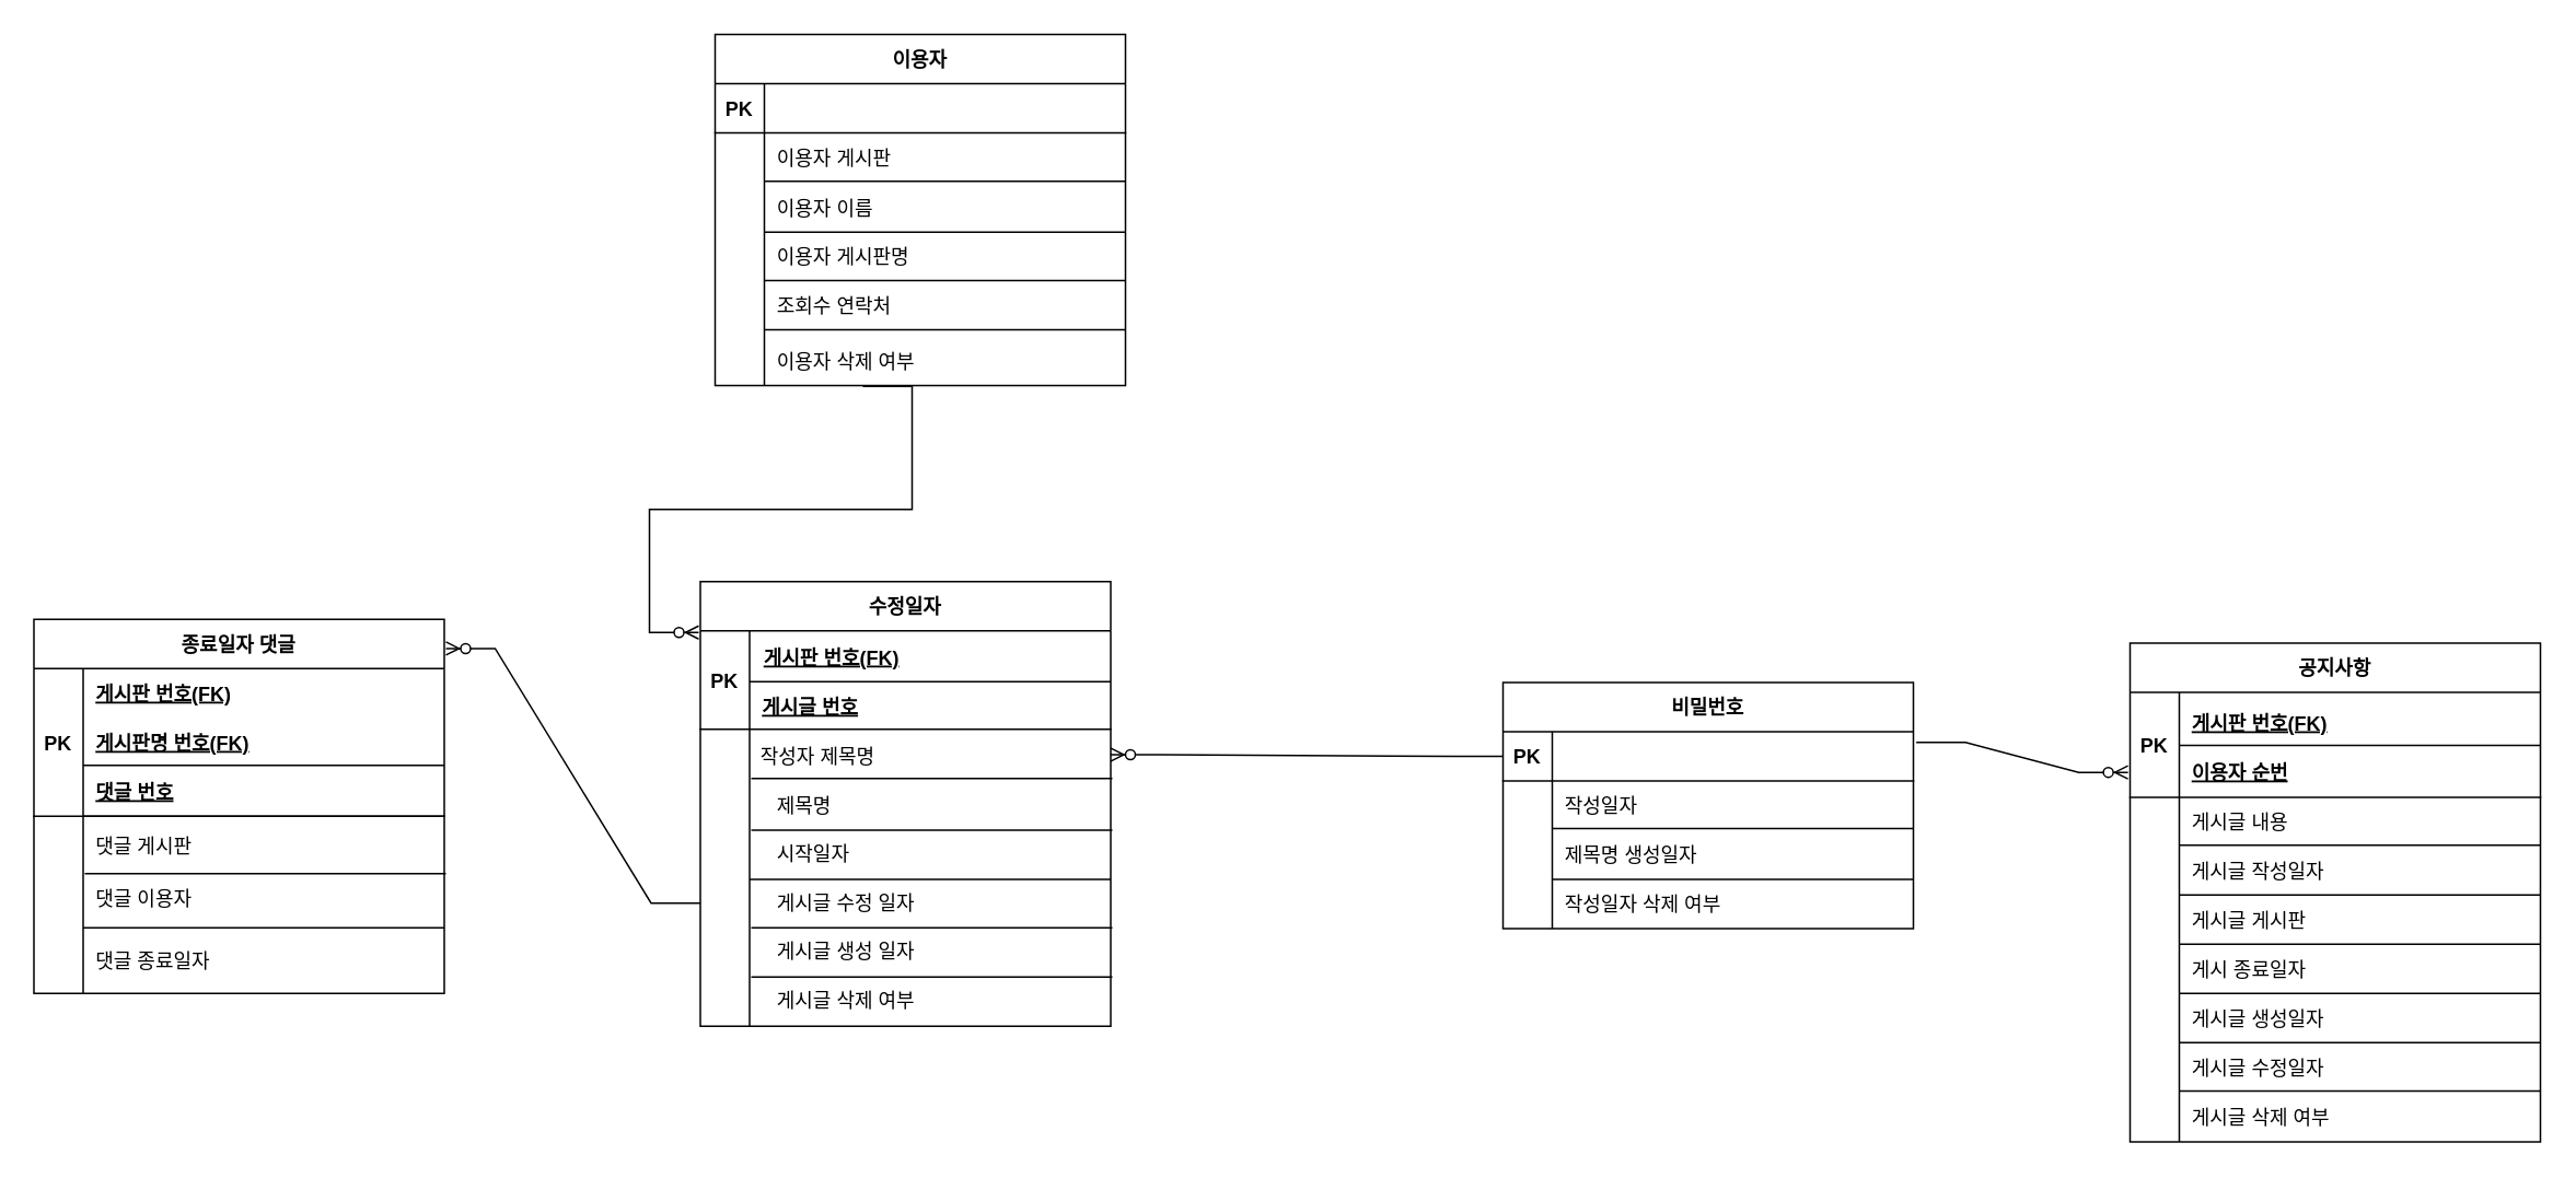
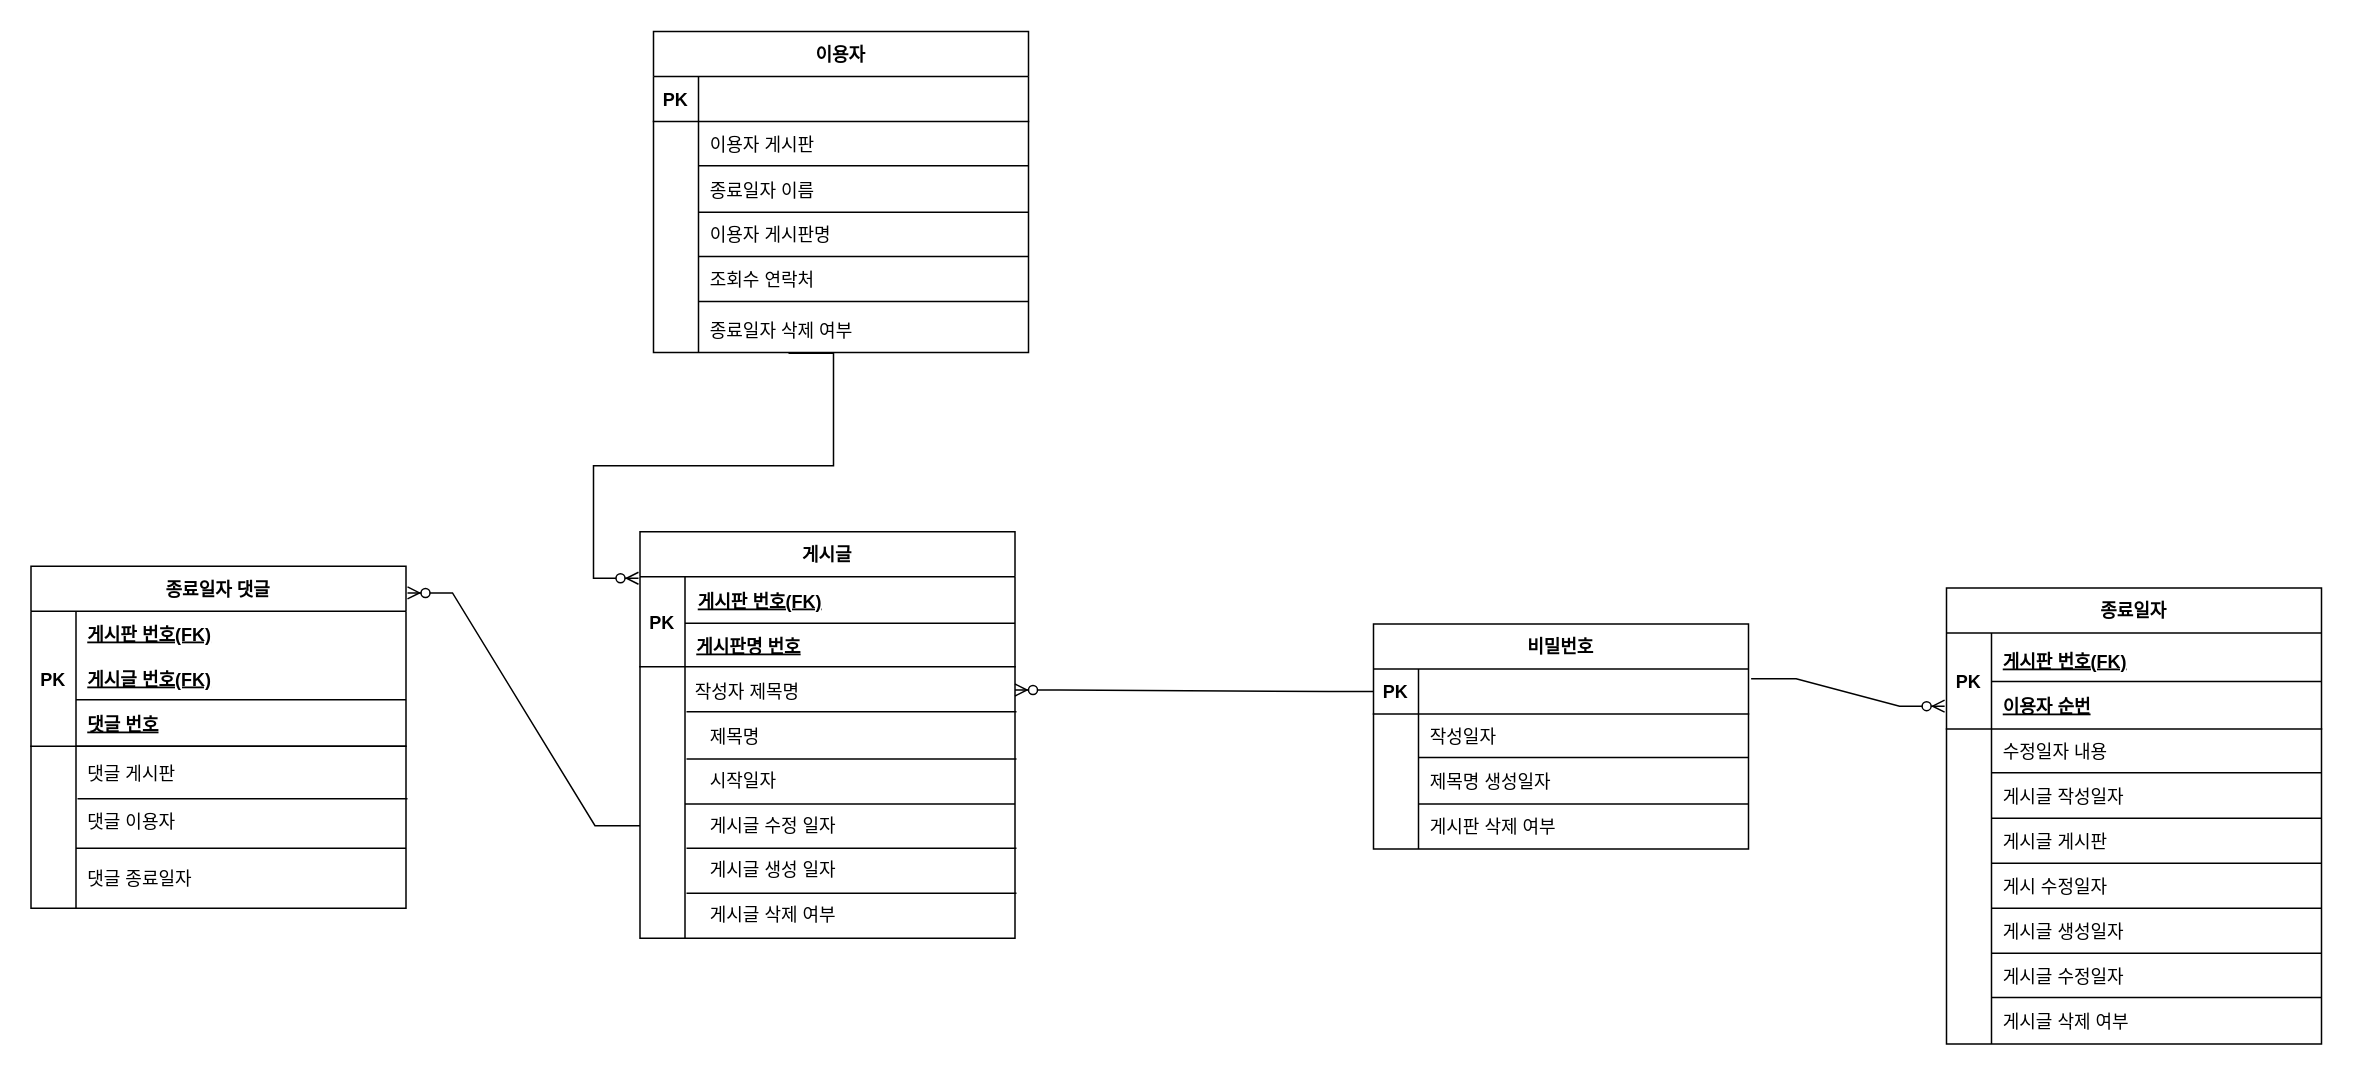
- <mxCell id="51" value="이용자 이름" style="shape=partialRectangle;overflow=hidden;connectable=0;fillColor=none;top=0;left=0;bottom=0;right=0;align=left;spacingLeft=6;" parent="1" vertex="1"><mxGeometry x="465" y="111" width="220" height="30" as="geometry"><mxRectangle width="220" height="30" as="alternateBounds" /></mxGeometry></mxCell>
+ <mxCell id="51" value="종료일자 이름" style="shape=partialRectangle;overflow=hidden;connectable=0;fillColor=none;top=0;left=0;bottom=0;right=0;align=left;spacingLeft=6;" parent="1" vertex="1"><mxGeometry x="465" y="111" width="220" height="30" as="geometry"><mxRectangle width="220" height="30" as="alternateBounds" /></mxGeometry></mxCell>
- <mxCell id="54" value="이용자 삭제 여부 " style="shape=partialRectangle;overflow=hidden;connectable=0;fillColor=none;top=0;left=0;bottom=0;right=0;align=left;spacingLeft=6;" parent="1" vertex="1"><mxGeometry x="465" y="204.5" width="220" height="30" as="geometry"><mxRectangle width="220" height="30" as="alternateBounds" /></mxGeometry></mxCell>
+ <mxCell id="54" value="종료일자 삭제 여부 " style="shape=partialRectangle;overflow=hidden;connectable=0;fillColor=none;top=0;left=0;bottom=0;right=0;align=left;spacingLeft=6;" parent="1" vertex="1"><mxGeometry x="465" y="204.5" width="220" height="30" as="geometry"><mxRectangle width="220" height="30" as="alternateBounds" /></mxGeometry></mxCell>
- <mxCell id="13" value="수정일자" style="shape=table;startSize=30;container=1;collapsible=1;childLayout=tableLayout;fixedRows=1;rowLines=0;fontStyle=1;align=center;resizeLast=1;" parent="1" vertex="1"><mxGeometry x="426" y="354" width="250" height="271" as="geometry" /></mxCell>
+ <mxCell id="13" value="게시글" style="shape=table;startSize=30;container=1;collapsible=1;childLayout=tableLayout;fixedRows=1;rowLines=0;fontStyle=1;align=center;resizeLast=1;" parent="1" vertex="1"><mxGeometry x="426" y="354" width="250" height="271" as="geometry" /></mxCell>
- <mxCell id="79" value="공지사항" style="shape=table;startSize=30;container=1;collapsible=1;childLayout=tableLayout;fixedRows=1;rowLines=0;fontStyle=1;align=center;resizeLast=1;" vertex="1" parent="1"><mxGeometry x="1297" y="391.5" width="250" height="304" as="geometry" /></mxCell>
+ <mxCell id="79" value="종료일자" style="shape=table;startSize=30;container=1;collapsible=1;childLayout=tableLayout;fixedRows=1;rowLines=0;fontStyle=1;align=center;resizeLast=1;" vertex="1" parent="1"><mxGeometry x="1297" y="391.5" width="250" height="304" as="geometry" /></mxCell>
- <mxCell id="23" value="게시글 번호" style="shape=partialRectangle;overflow=hidden;connectable=0;fillColor=none;top=0;left=0;bottom=0;right=0;align=left;spacingLeft=6;fontStyle=5;" parent="1" vertex="1"><mxGeometry x="456" y="415" width="220" height="30" as="geometry"><mxRectangle width="220" height="30" as="alternateBounds" /></mxGeometry></mxCell>
+ <mxCell id="23" value="게시판명 번호" style="shape=partialRectangle;overflow=hidden;connectable=0;fillColor=none;top=0;left=0;bottom=0;right=0;align=left;spacingLeft=6;fontStyle=5;" parent="1" vertex="1"><mxGeometry x="456" y="415" width="220" height="30" as="geometry"><mxRectangle width="220" height="30" as="alternateBounds" /></mxGeometry></mxCell>
- <mxCell id="71" value="게시판명 번호(FK)" style="shape=partialRectangle;overflow=hidden;connectable=0;fillColor=none;top=0;left=0;bottom=0;right=0;align=left;spacingLeft=6;fontStyle=5;" parent="1" vertex="1"><mxGeometry x="50" y="437" width="220" height="30" as="geometry"><mxRectangle width="220" height="30" as="alternateBounds" /></mxGeometry></mxCell>
+ <mxCell id="71" value="게시글 번호(FK)" style="shape=partialRectangle;overflow=hidden;connectable=0;fillColor=none;top=0;left=0;bottom=0;right=0;align=left;spacingLeft=6;fontStyle=5;" parent="1" vertex="1"><mxGeometry x="50" y="437" width="220" height="30" as="geometry"><mxRectangle width="220" height="30" as="alternateBounds" /></mxGeometry></mxCell>
- <mxCell id="91" value="게시글 내용" style="shape=partialRectangle;overflow=hidden;connectable=0;fillColor=none;top=0;left=0;bottom=0;right=0;align=left;spacingLeft=6;" vertex="1" parent="1"><mxGeometry x="1327" y="485" width="220" height="30" as="geometry"><mxRectangle width="220" height="30" as="alternateBounds" /></mxGeometry></mxCell>
+ <mxCell id="91" value="수정일자 내용" style="shape=partialRectangle;overflow=hidden;connectable=0;fillColor=none;top=0;left=0;bottom=0;right=0;align=left;spacingLeft=6;" vertex="1" parent="1"><mxGeometry x="1327" y="485" width="220" height="30" as="geometry"><mxRectangle width="220" height="30" as="alternateBounds" /></mxGeometry></mxCell>
- <mxCell id="11" value="작성일자 삭제 여부  " style="shape=partialRectangle;overflow=hidden;connectable=0;fillColor=none;top=0;left=0;bottom=0;right=0;align=left;spacingLeft=6;" parent="1" vertex="1"><mxGeometry x="945" y="535" width="220" height="30" as="geometry"><mxRectangle width="220" height="30" as="alternateBounds" /></mxGeometry></mxCell>
+ <mxCell id="11" value="게시판 삭제 여부  " style="shape=partialRectangle;overflow=hidden;connectable=0;fillColor=none;top=0;left=0;bottom=0;right=0;align=left;spacingLeft=6;" parent="1" vertex="1"><mxGeometry x="945" y="535" width="220" height="30" as="geometry"><mxRectangle width="220" height="30" as="alternateBounds" /></mxGeometry></mxCell>
- <mxCell id="92" value="게시 종료일자" style="shape=partialRectangle;overflow=hidden;connectable=0;fillColor=none;top=0;left=0;bottom=0;right=0;align=left;spacingLeft=6;" vertex="1" parent="1"><mxGeometry x="1327" y="575" width="220" height="30" as="geometry"><mxRectangle width="220" height="30" as="alternateBounds" /></mxGeometry></mxCell>
+ <mxCell id="92" value="게시 수정일자" style="shape=partialRectangle;overflow=hidden;connectable=0;fillColor=none;top=0;left=0;bottom=0;right=0;align=left;spacingLeft=6;" vertex="1" parent="1"><mxGeometry x="1327" y="575" width="220" height="30" as="geometry"><mxRectangle width="220" height="30" as="alternateBounds" /></mxGeometry></mxCell>
